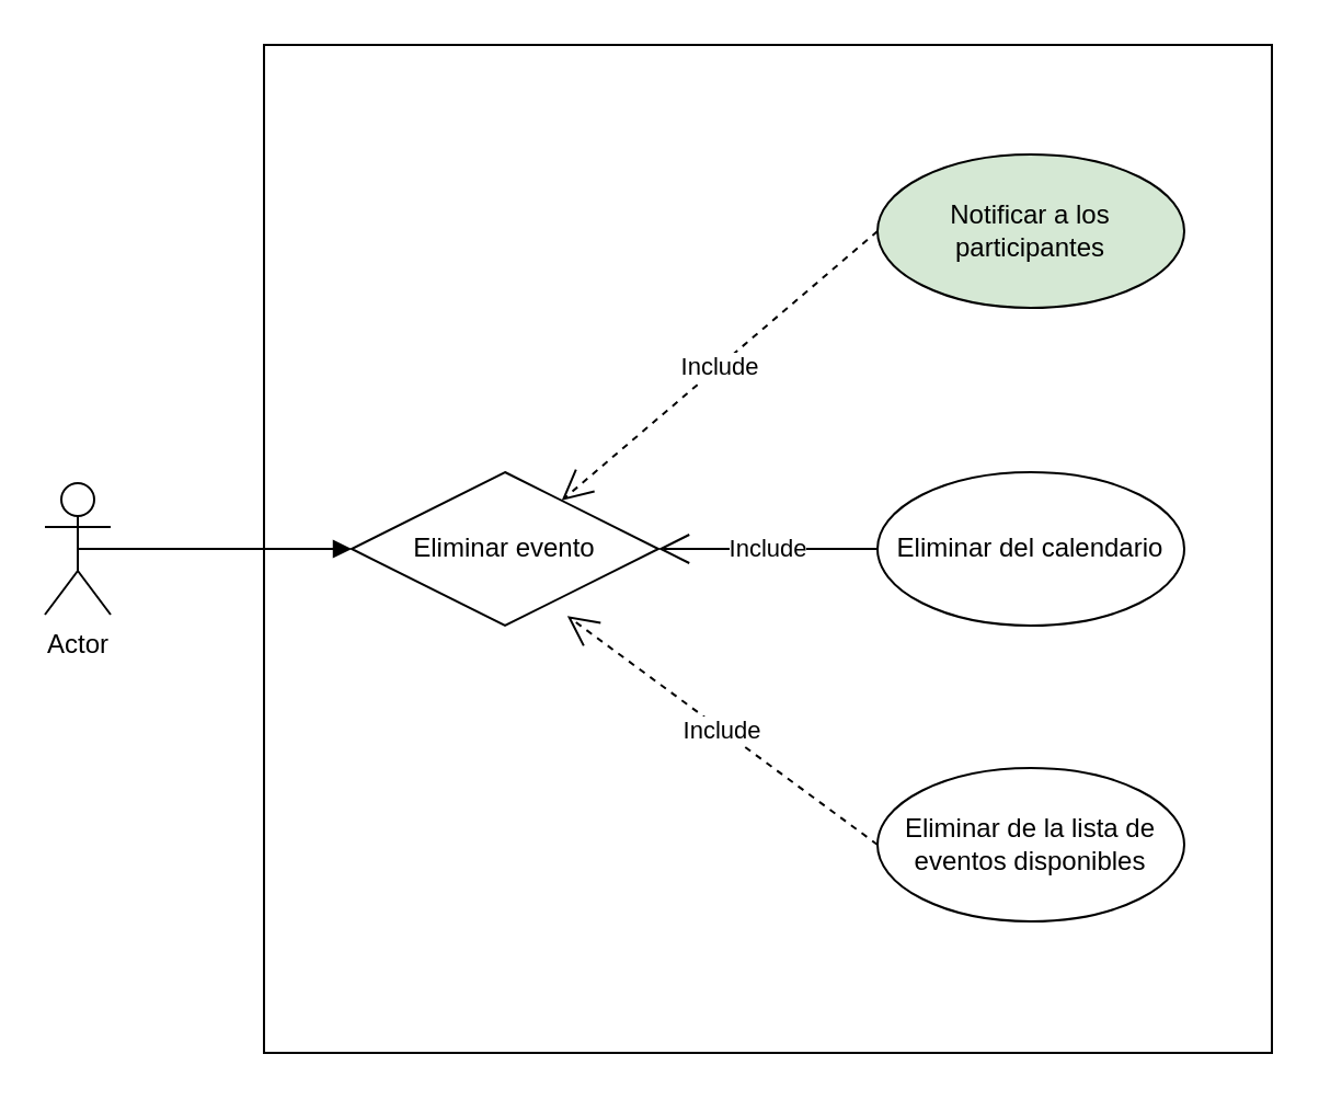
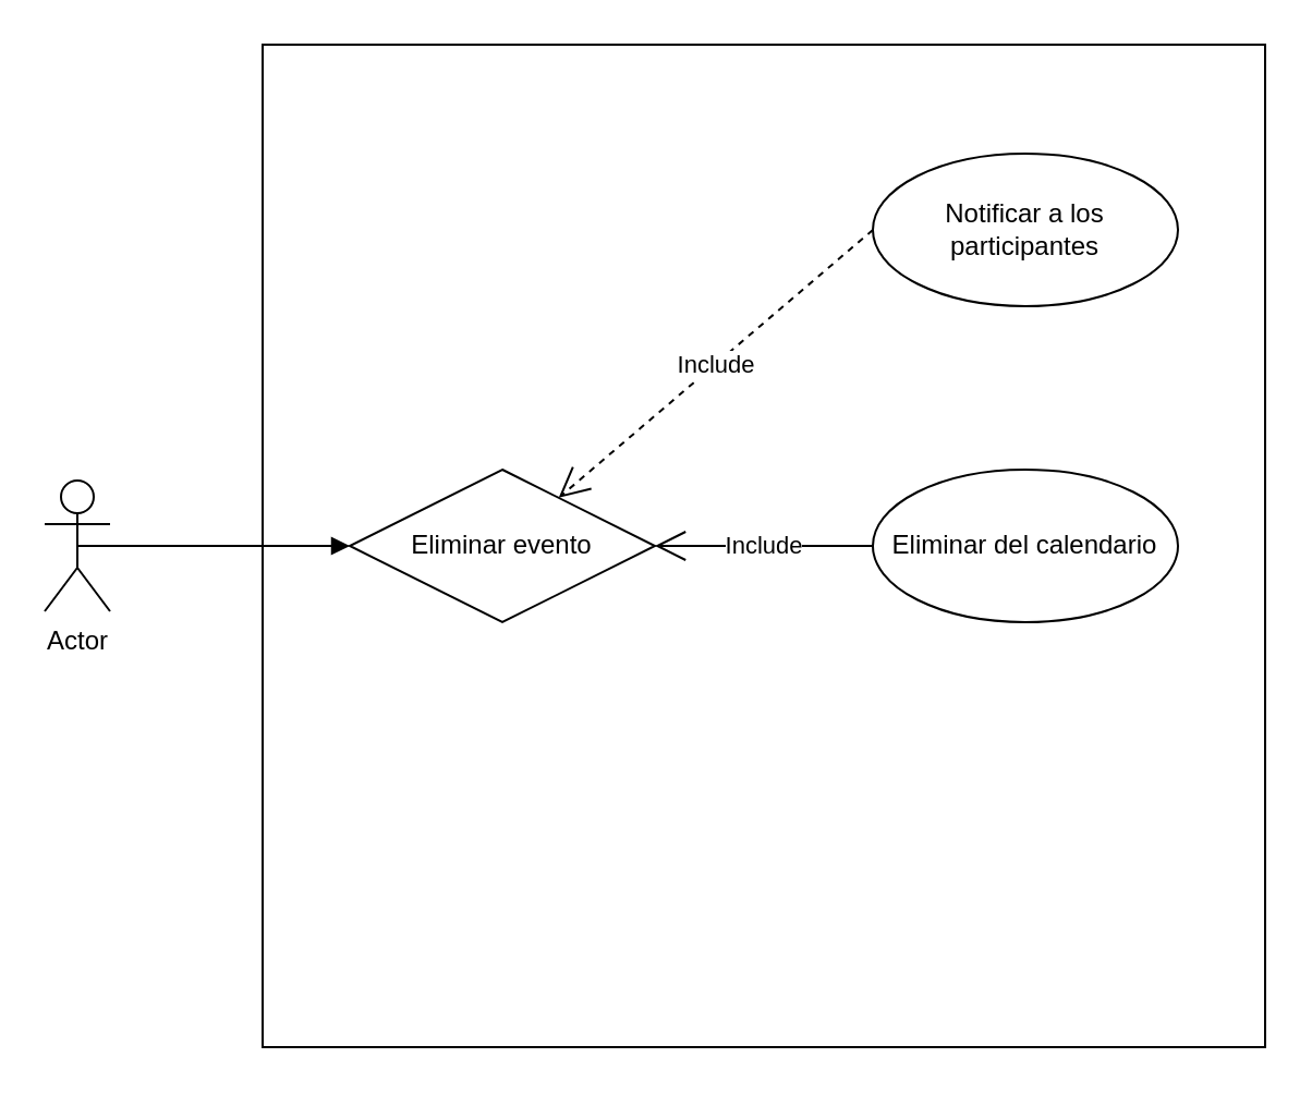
- <mxCell id="5" value="Notificar a los participantes" style="ellipse;whiteSpace=wrap;html=1;fillColor=#d5e8d4;" vertex="1" parent="1"><mxGeometry x="400" y="70" width="140" height="70" as="geometry" /></mxCell>
+ <mxCell id="5" value="Notificar a los participantes" style="ellipse;whiteSpace=wrap;html=1;" vertex="1" parent="1"><mxGeometry x="400" y="70" width="140" height="70" as="geometry" /></mxCell>
- <mxCell id="11" value="Include" style="endArrow=open;endSize=12;dashed=1;html=1;rounded=0;exitX=0;exitY=0.5;exitDx=0;exitDy=0;entryX=0.703;entryY=0.937;entryDx=0;entryDy=0;entryPerimeter=0;" edge="1" parent="1" source="7" target="4"><mxGeometry width="160" relative="1" as="geometry"><mxPoint x="410" y="260" as="sourcePoint" /><mxPoint x="344" y="260" as="targetPoint" /></mxGeometry></mxCell>
- <mxCell id="7" value="Eliminar de la lista de eventos disponibles" style="ellipse;whiteSpace=wrap;html=1;" vertex="1" parent="1"><mxGeometry x="400" y="350" width="140" height="70" as="geometry" /></mxCell>
